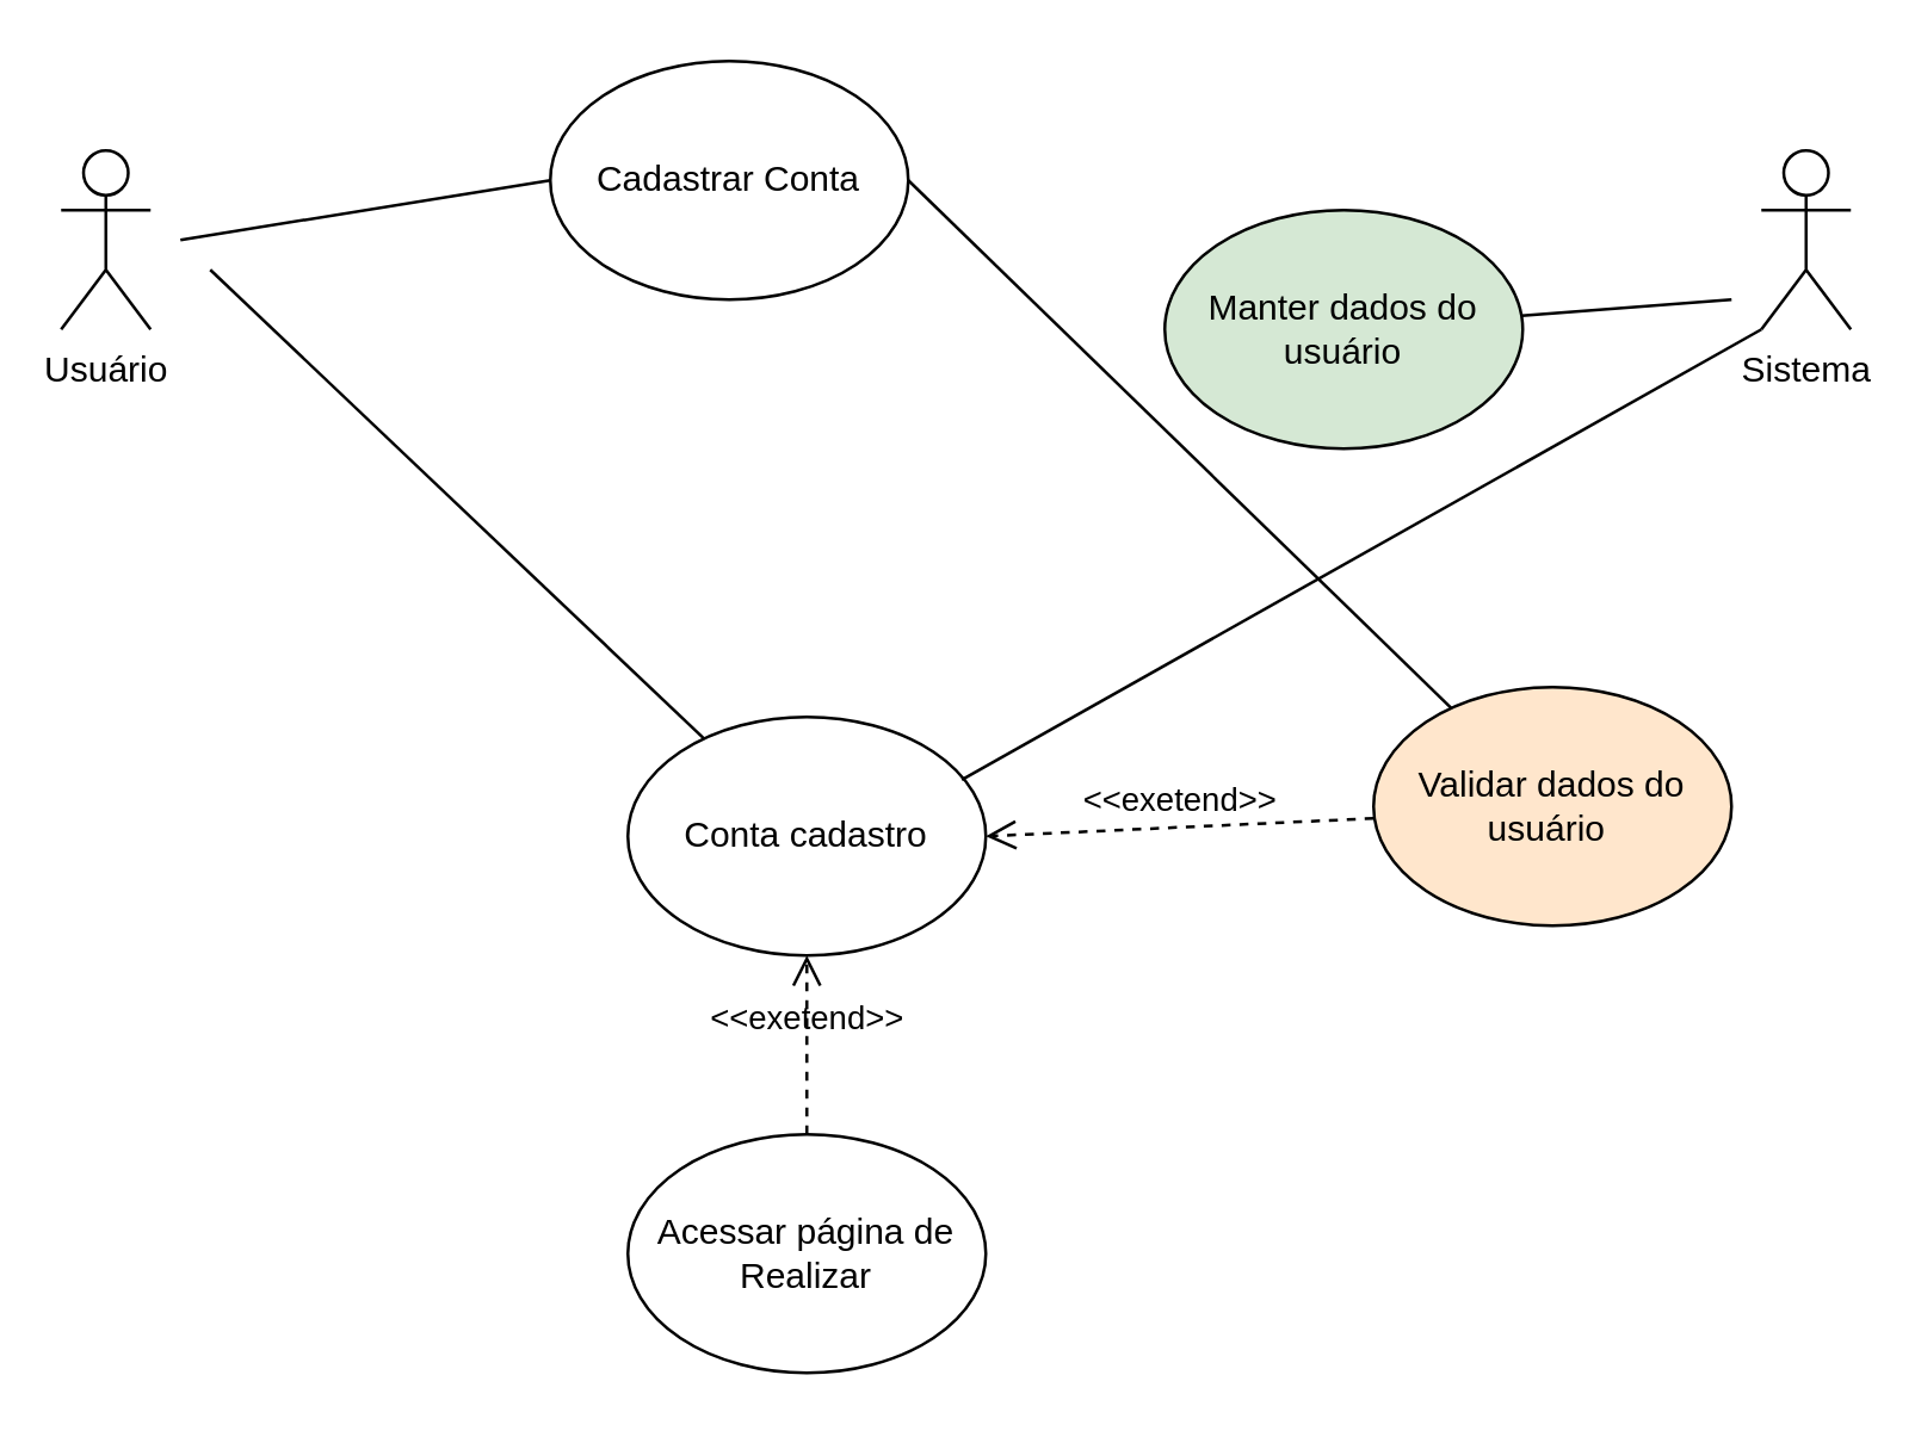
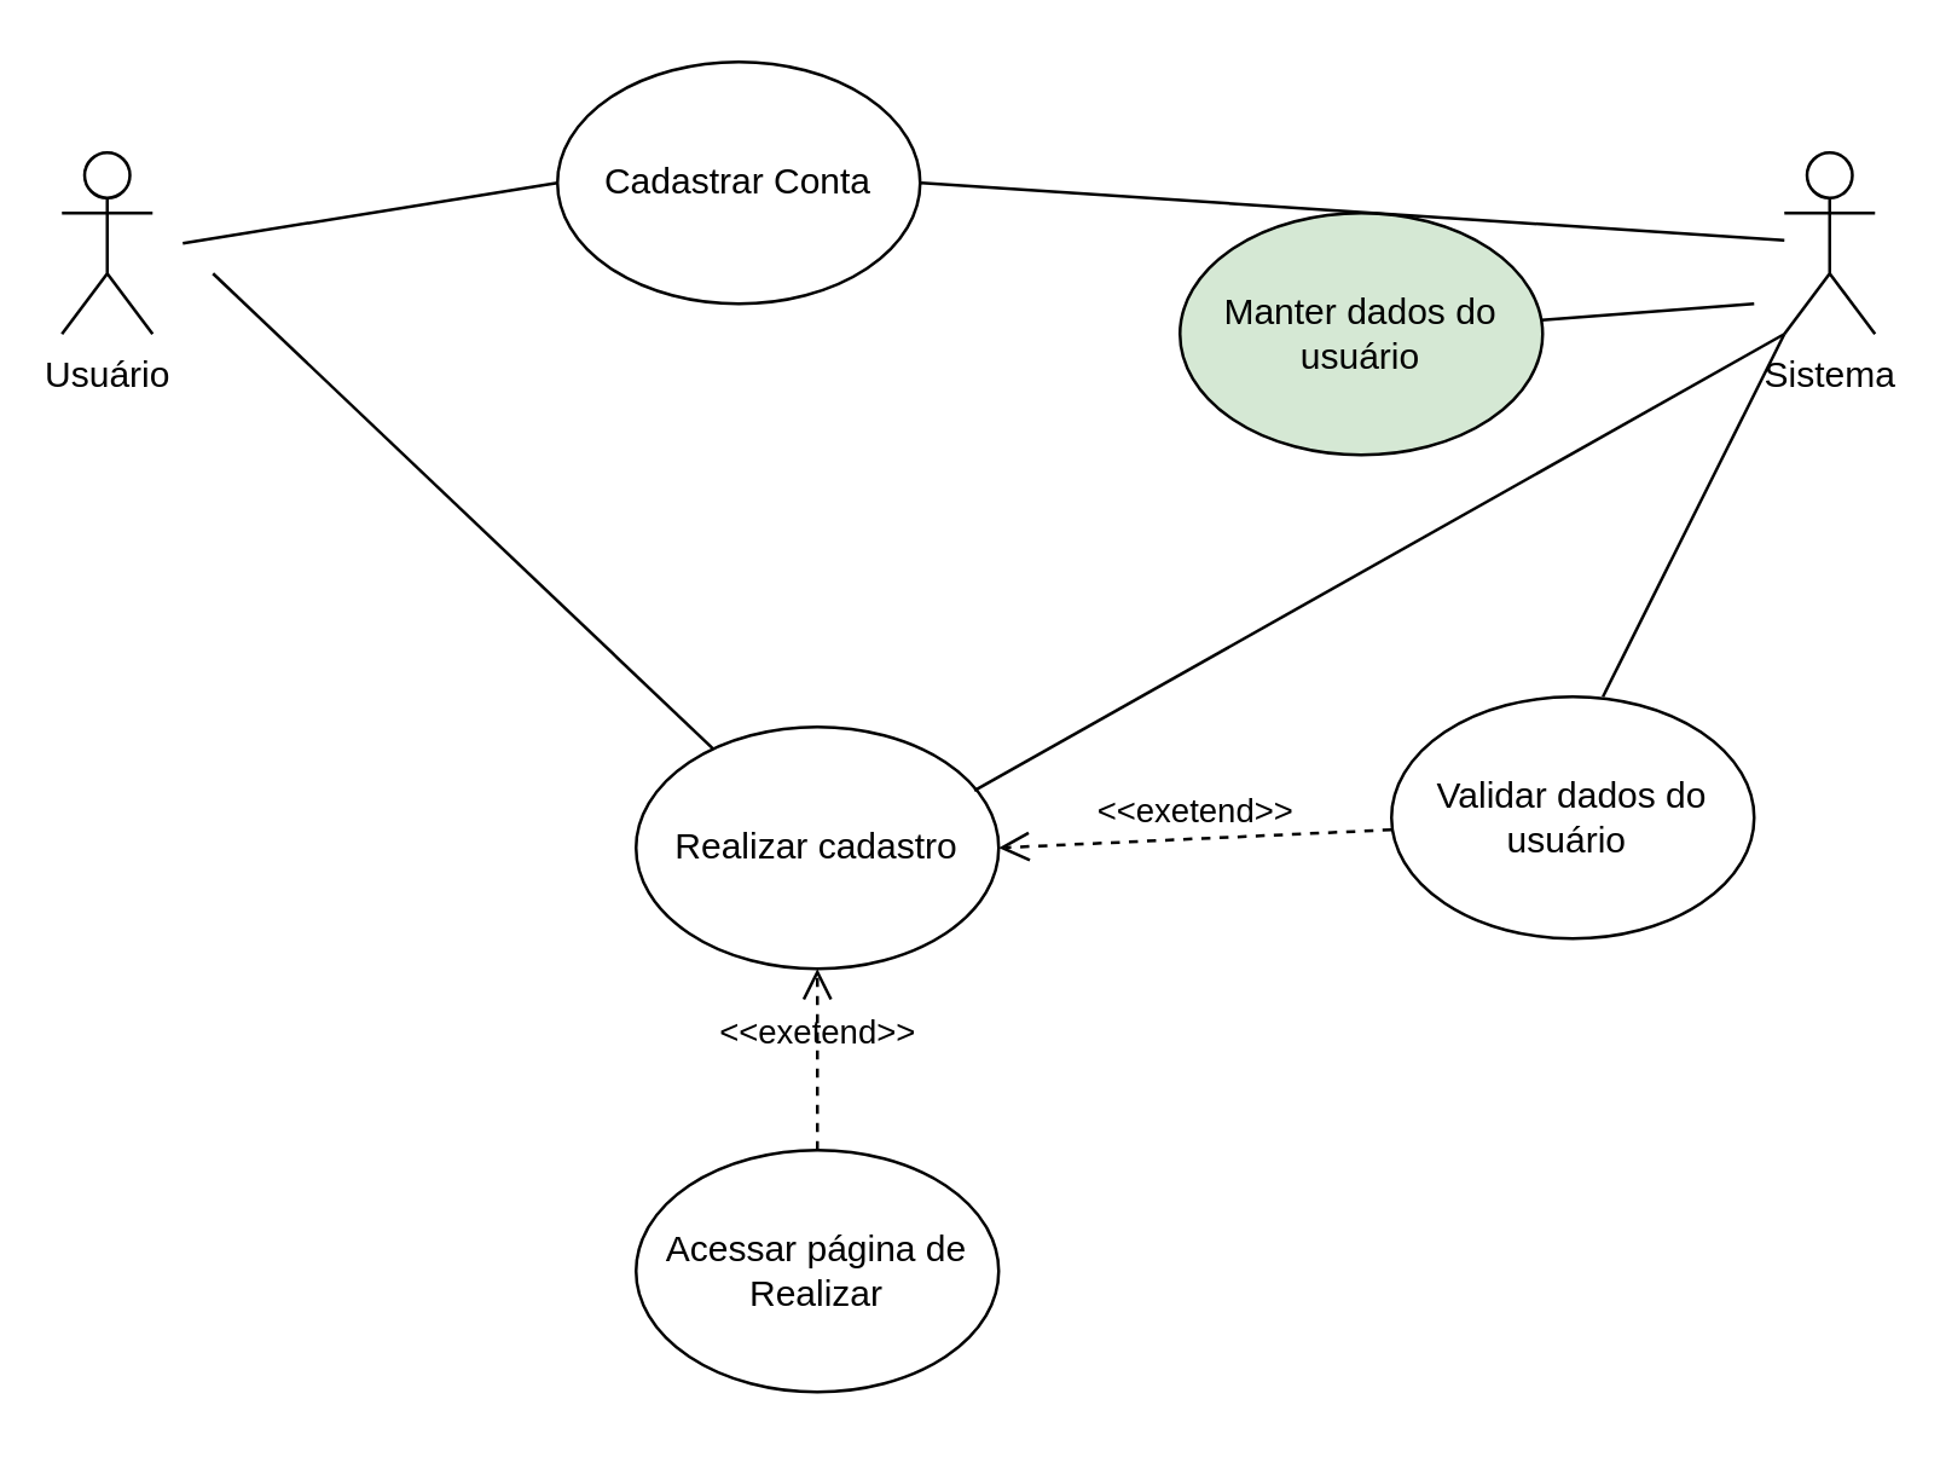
- <mxCell id="6" value="" style="endArrow=none;html=1;rounded=0;exitX=1;exitY=0.5;exitDx=0;exitDy=0;" edge="1" parent="1" source="3" target="12"><mxGeometry width="50" height="50" relative="1" as="geometry"><mxPoint x="304" y="50" as="sourcePoint" /><mxPoint x="428" y="10" as="targetPoint" /></mxGeometry></mxCell>
+ <mxCell id="6" value="" style="endArrow=none;html=1;rounded=0;exitX=1;exitY=0.5;exitDx=0;exitDy=0;" edge="1" parent="1" source="3" target="5"><mxGeometry width="50" height="50" relative="1" as="geometry"><mxPoint x="304" y="50" as="sourcePoint" /><mxPoint x="428" y="10" as="targetPoint" /></mxGeometry></mxCell>
+ <mxCell id="14" value="" style="endArrow=none;html=1;rounded=0;exitX=0.583;exitY=0;exitDx=0;exitDy=0;exitPerimeter=0;" edge="1" parent="1" source="12" target="5"><mxGeometry width="50" height="50" relative="1" as="geometry"><mxPoint x="500" y="160" as="sourcePoint" /><mxPoint x="631" y="146" as="targetPoint" /></mxGeometry></mxCell>
- <mxCell id="12" value="Validar dados do usuário&amp;nbsp;" style="ellipse;whiteSpace=wrap;html=1;fillColor=#ffe6cc;" vertex="1" parent="1"><mxGeometry x="460" y="230" width="120" height="80" as="geometry" /></mxCell>
+ <mxCell id="12" value="Validar dados do usuário&amp;nbsp;" style="ellipse;whiteSpace=wrap;html=1;" vertex="1" parent="1"><mxGeometry x="460" y="230" width="120" height="80" as="geometry" /></mxCell>
- <mxCell id="9" value="Conta cadastro" style="ellipse;whiteSpace=wrap;html=1;" vertex="1" parent="1"><mxGeometry x="210" y="240" width="120" height="80" as="geometry" /></mxCell>
+ <mxCell id="9" value="Realizar cadastro" style="ellipse;whiteSpace=wrap;html=1;" vertex="1" parent="1"><mxGeometry x="210" y="240" width="120" height="80" as="geometry" /></mxCell>
